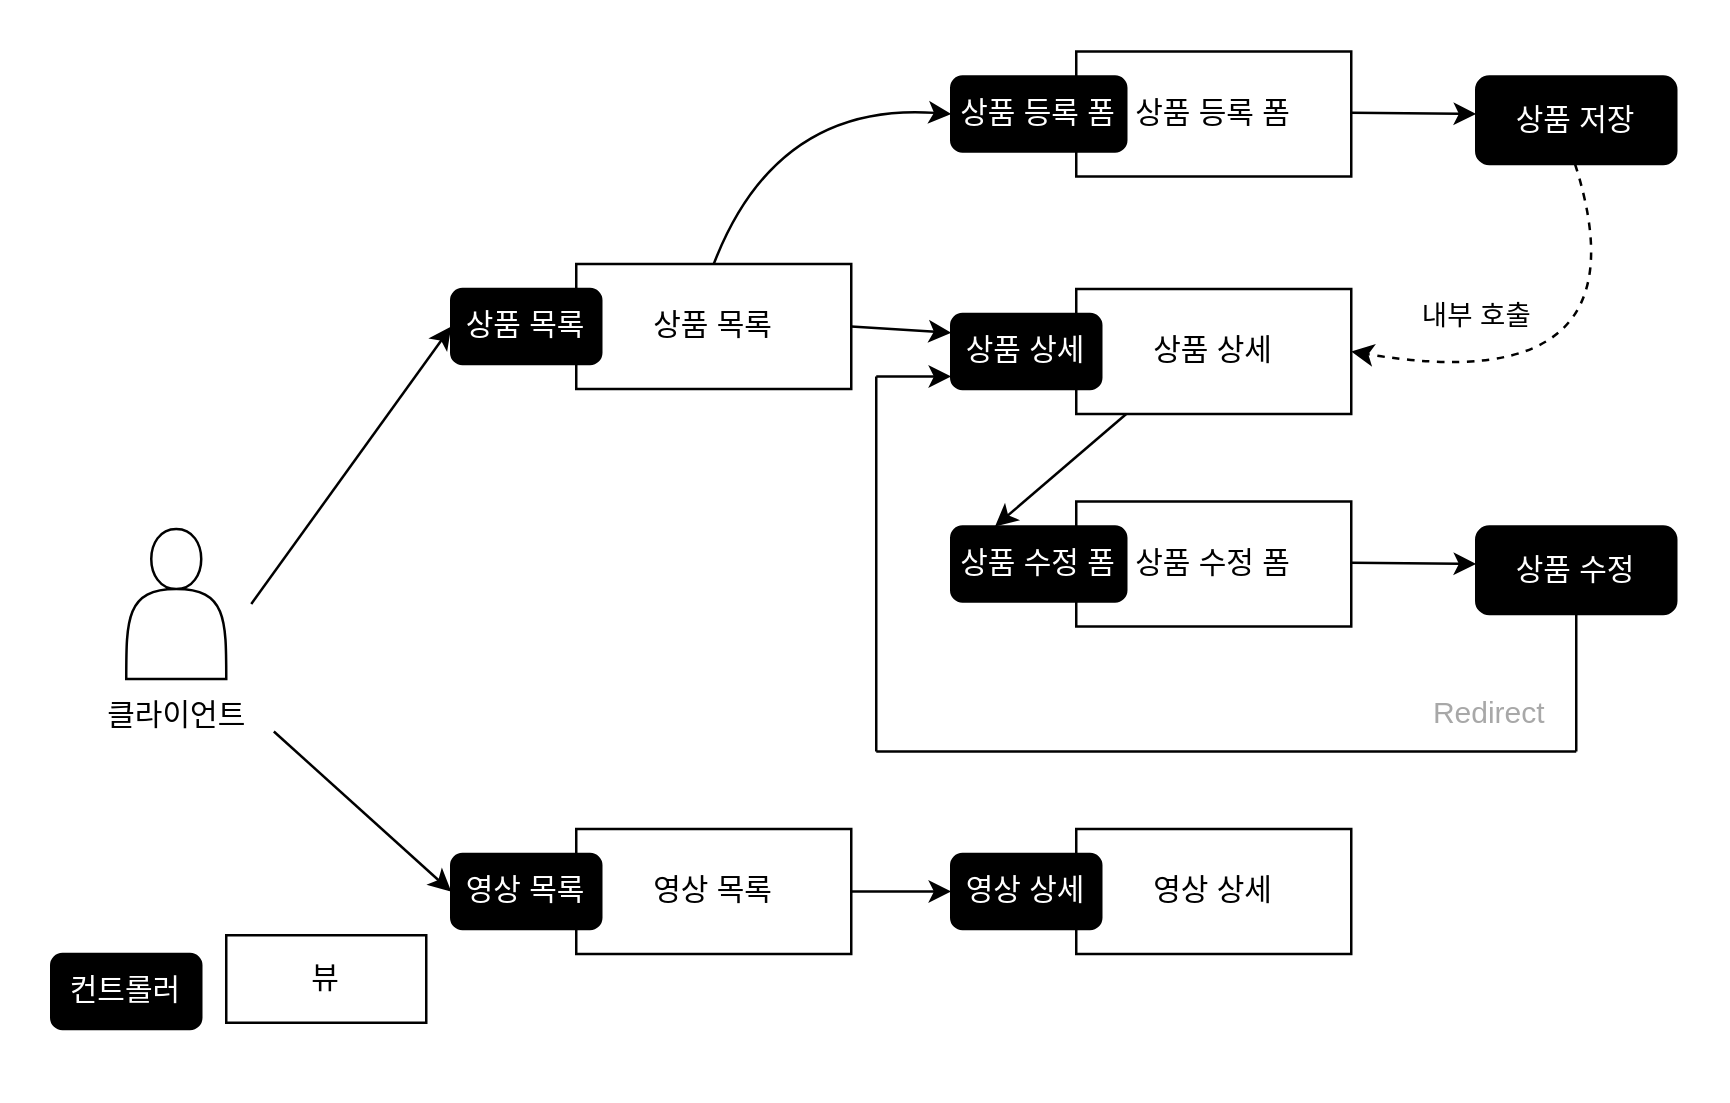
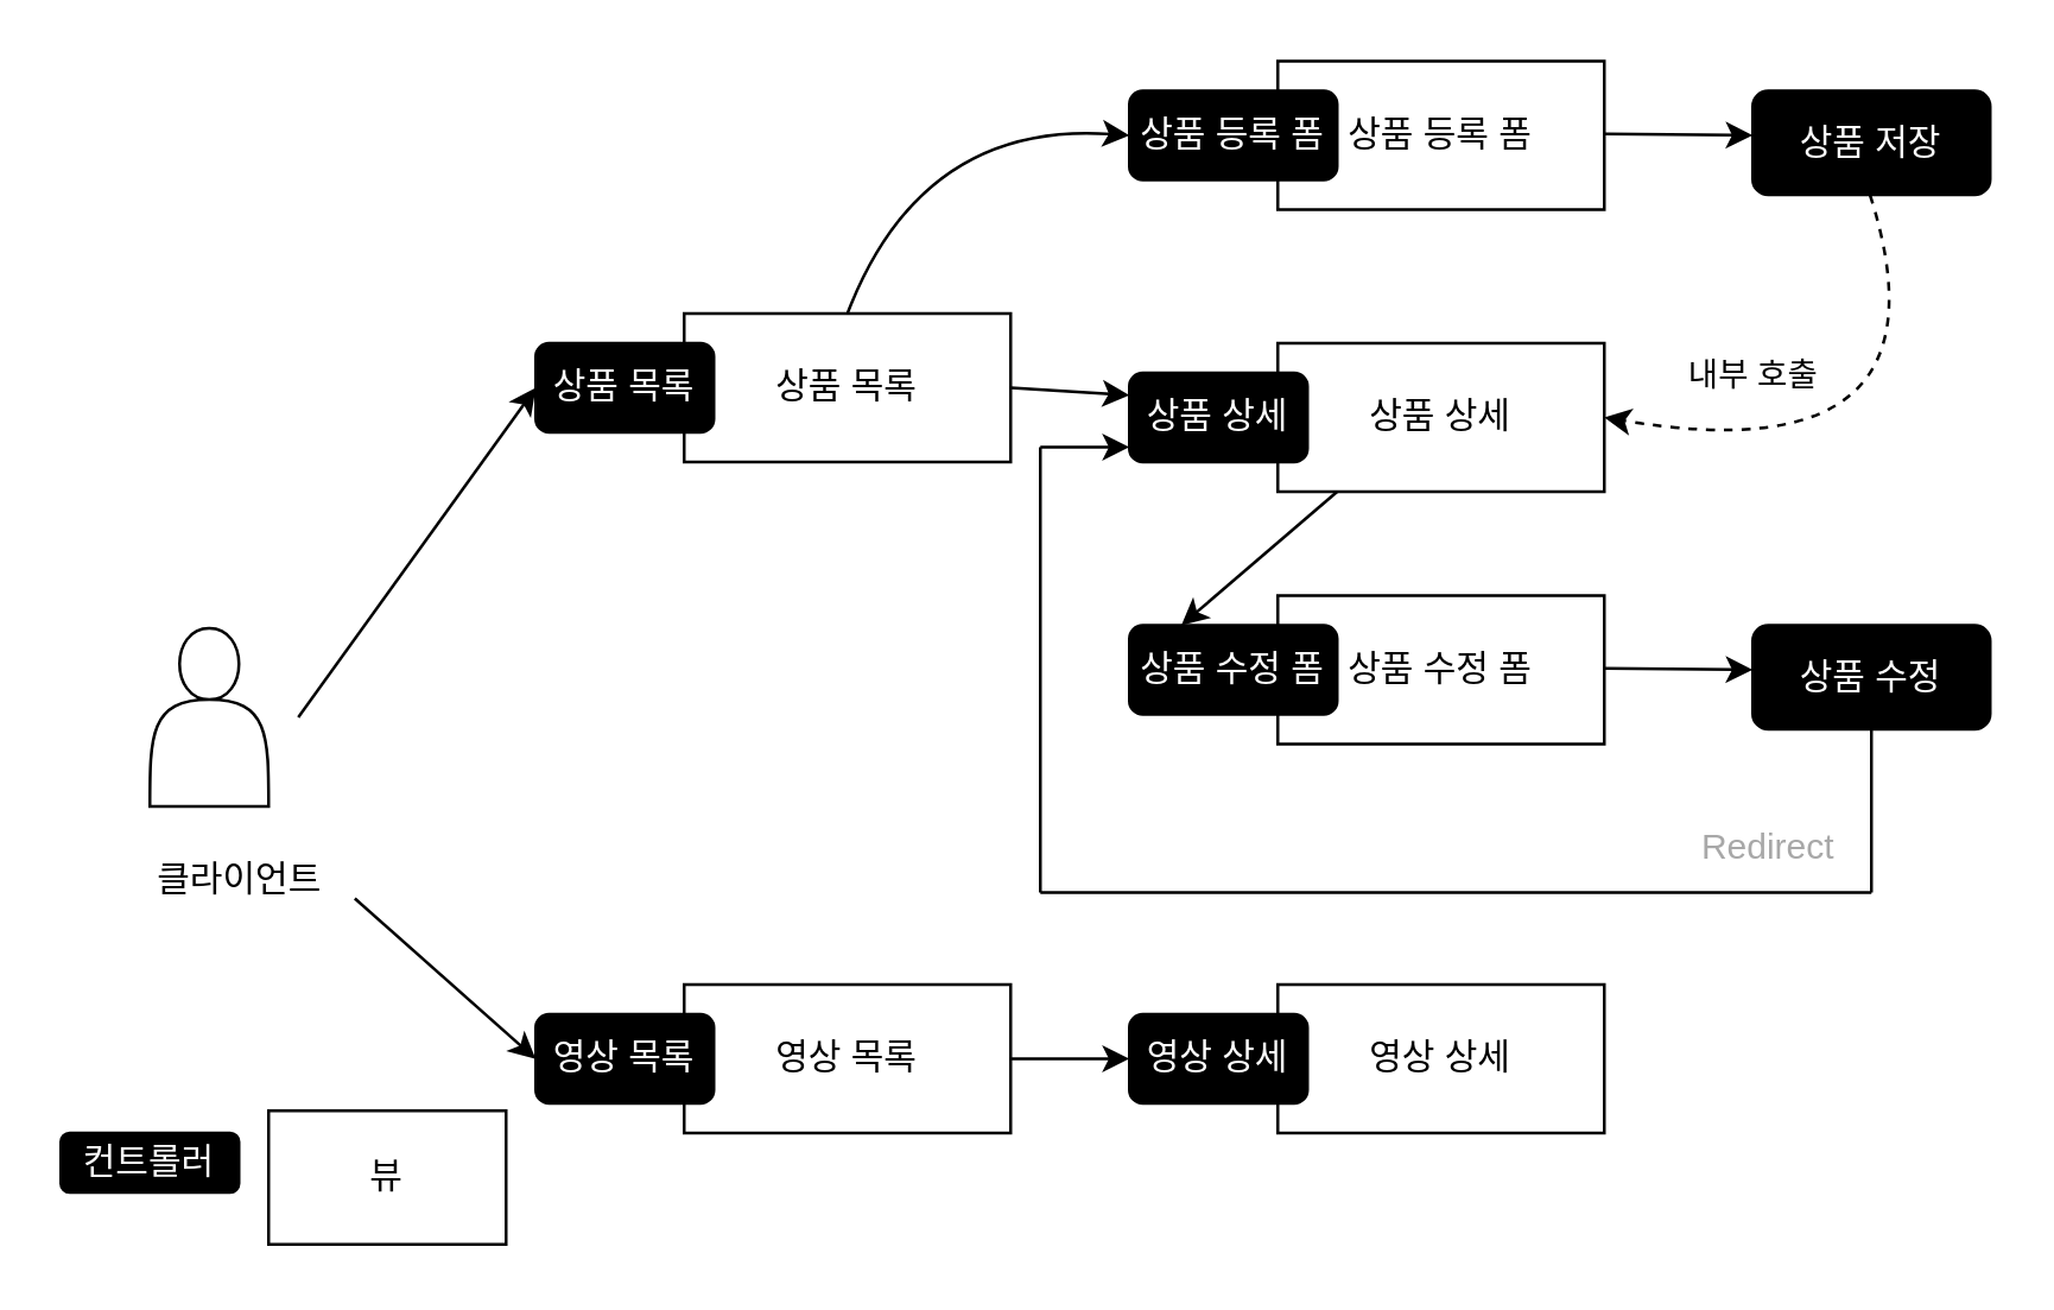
- <mxCell id="26" value="클라이언트" style="text;html=1;align=center;verticalAlign=middle;resizable=0;points=[];autosize=1;strokeColor=none;fillColor=none;" parent="1" vertex="1"><mxGeometry x="30" y="271" width="80" height="30" as="geometry" /></mxCell>
+ <mxCell id="26" value="클라이언트" style="text;html=1;align=center;verticalAlign=middle;resizable=0;points=[];autosize=1;strokeColor=none;fillColor=none;" parent="1" vertex="1"><mxGeometry x="40" y="281" width="80" height="30" as="geometry" /></mxCell>
- <mxCell id="28" value="뷰" style="rounded=0;whiteSpace=wrap;html=1;" parent="1" vertex="1"><mxGeometry x="90" y="373.5" width="80" height="35" as="geometry" /></mxCell>
+ <mxCell id="28" value="뷰" style="rounded=0;whiteSpace=wrap;html=1;" parent="1" vertex="1"><mxGeometry x="90" y="373.5" width="80" height="45" as="geometry" /></mxCell>
- <mxCell id="27" value="&lt;font color=&quot;#ffffff&quot;&gt;컨트롤러&lt;/font&gt;" style="rounded=1;whiteSpace=wrap;html=1;fillColor=#000000;" parent="1" vertex="1"><mxGeometry x="20" y="381" width="60" height="30" as="geometry" /></mxCell>
+ <mxCell id="27" value="&lt;font color=&quot;#ffffff&quot;&gt;컨트롤러&lt;/font&gt;" style="rounded=1;whiteSpace=wrap;html=1;fillColor=#000000;" parent="1" vertex="1"><mxGeometry x="20" y="381" width="60" height="20" as="geometry" /></mxCell>
